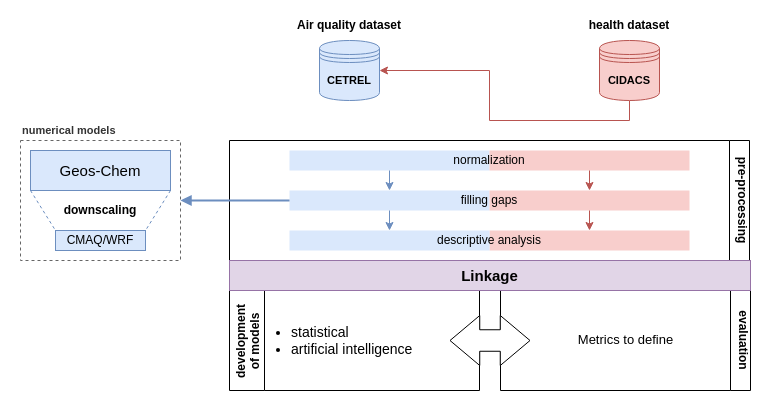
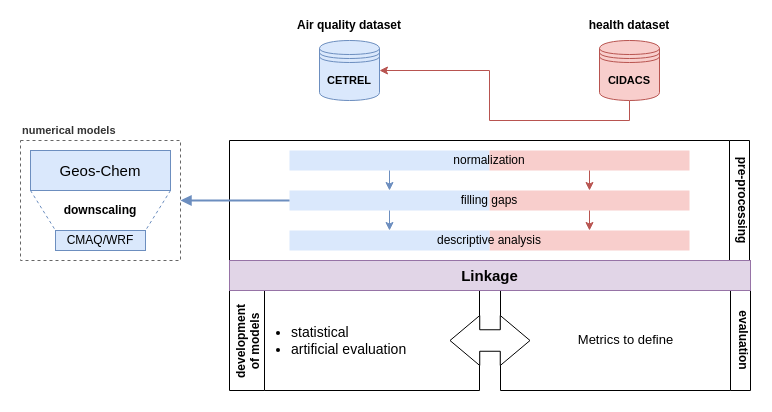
- <mxCell id="18" value="&lt;div style=&quot;font-size: 14px;&quot; align=&quot;left&quot;&gt;&lt;ul style=&quot;font-size: 14px;&quot;&gt;&lt;li style=&quot;font-size: 14px;&quot;&gt;statistical&lt;/li&gt;&lt;li style=&quot;font-size: 14px;&quot;&gt;artificial intelligence&lt;/li&gt;&lt;/ul&gt;&lt;/div&gt;" style="text;html=1;strokeColor=none;fillColor=none;align=left;verticalAlign=middle;whiteSpace=wrap;rounded=0;fontSize=14;fontColor=#000000;" parent="17" vertex="1"><mxGeometry x="20" width="230" height="100" as="geometry" /></mxCell>
+ <mxCell id="18" value="&lt;div style=&quot;font-size: 14px;&quot; align=&quot;left&quot;&gt;&lt;ul style=&quot;font-size: 14px;&quot;&gt;&lt;li style=&quot;font-size: 14px;&quot;&gt;statistical&lt;/li&gt;&lt;li style=&quot;font-size: 14px;&quot;&gt;artificial evaluation&lt;/li&gt;&lt;/ul&gt;&lt;/div&gt;" style="text;html=1;strokeColor=none;fillColor=none;align=left;verticalAlign=middle;whiteSpace=wrap;rounded=0;fontSize=14;fontColor=#000000;" parent="17" vertex="1"><mxGeometry x="20" width="230" height="100" as="geometry" /></mxCell>
